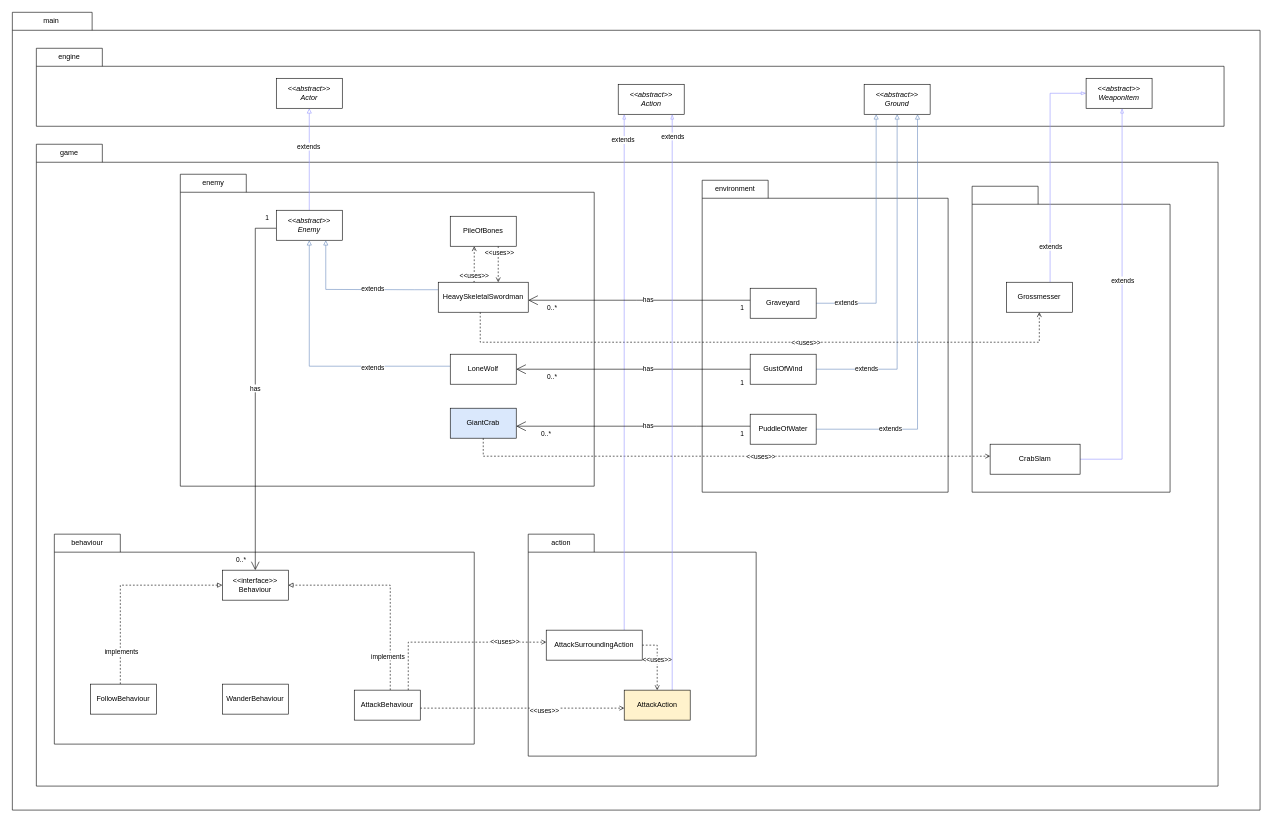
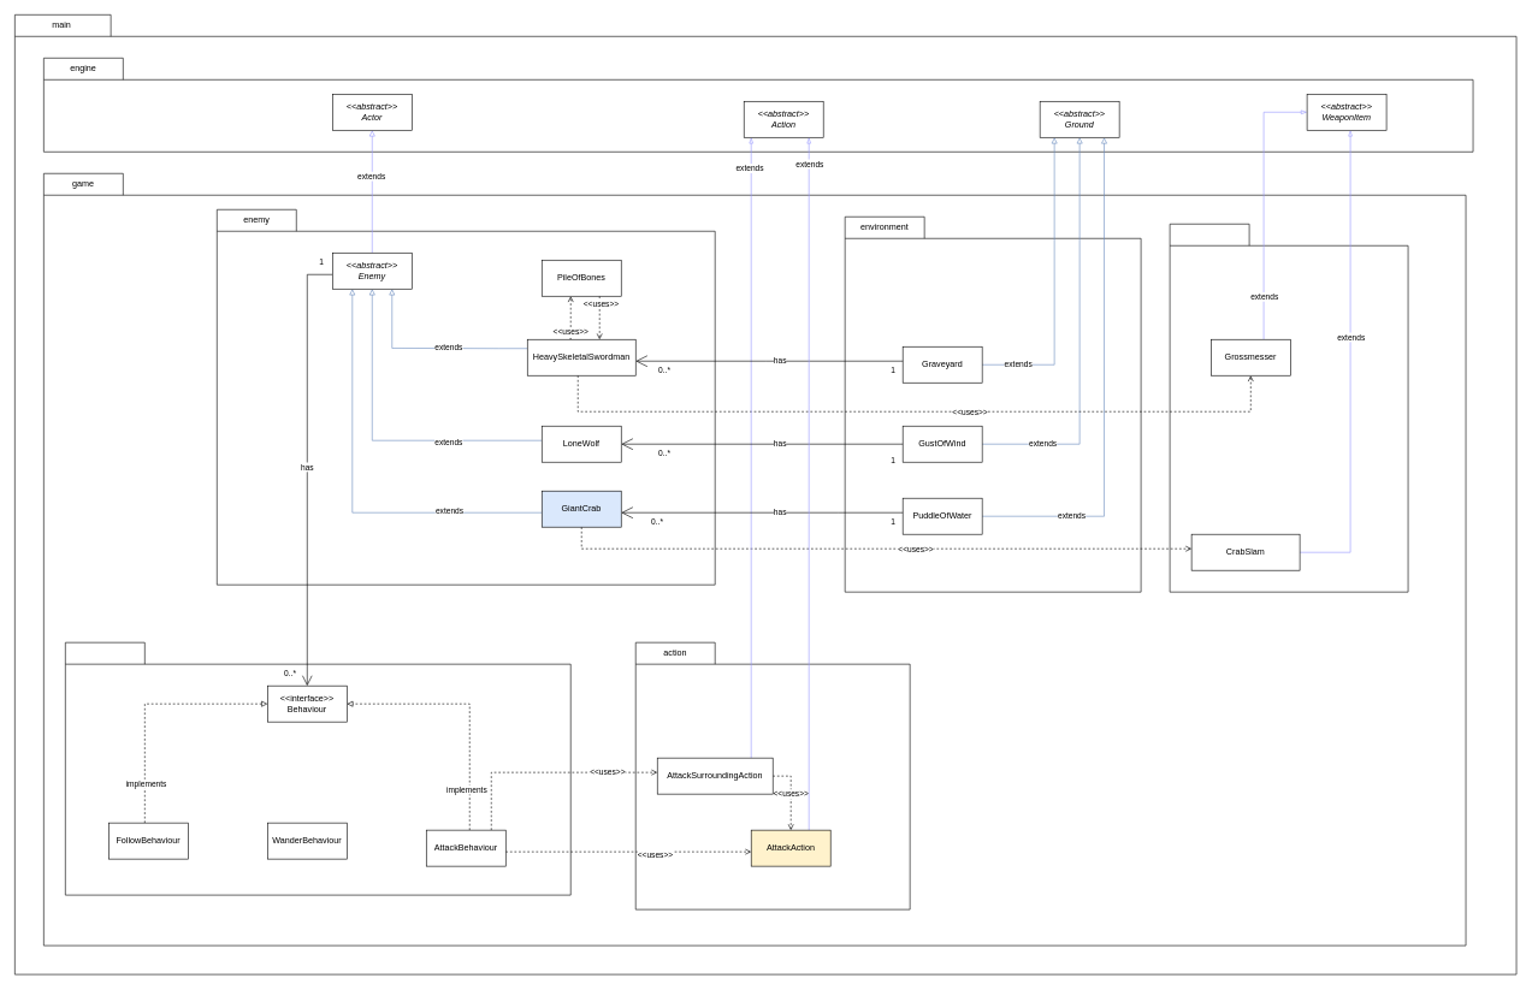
+ <mxCell id="33" style="edgeStyle=orthogonalEdgeStyle;rounded=0;orthogonalLoop=1;jettySize=auto;html=1;entryX=0.25;entryY=1;entryDx=0;entryDy=0;endArrow=block;endFill=0;fillColor=#dae8fc;strokeColor=#6c8ebf;" parent="8" source="37" target="40" edge="1"><mxGeometry relative="1" as="geometry"><Array as="points"><mxPoint x="487" y="710" /></Array></mxGeometry></mxCell>
+ <mxCell id="34" value="extends" style="edgeLabel;html=1;align=center;verticalAlign=middle;resizable=0;points=[];" parent="33" connectable="0" vertex="1"><mxGeometry x="-0.332" y="-3" relative="1" as="geometry"><mxPoint x="62" as="offset" /></mxGeometry></mxCell>
- <mxCell id="80" value="behaviour" style="text;html=1;strokeColor=none;fillColor=none;align=center;verticalAlign=middle;whiteSpace=wrap;rounded=0;" parent="8" vertex="1"><mxGeometry x="90" y="890" width="110" height="30" as="geometry" /></mxCell>
